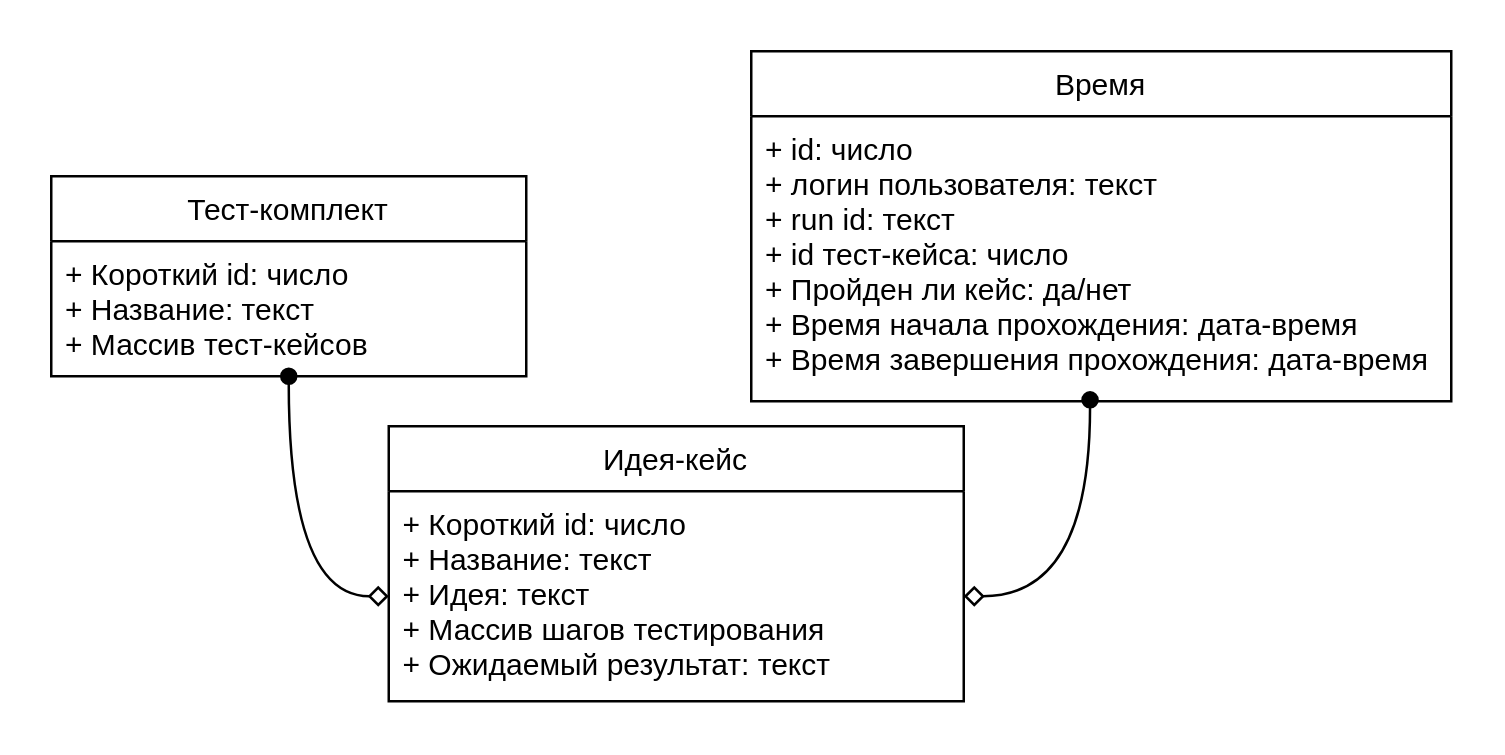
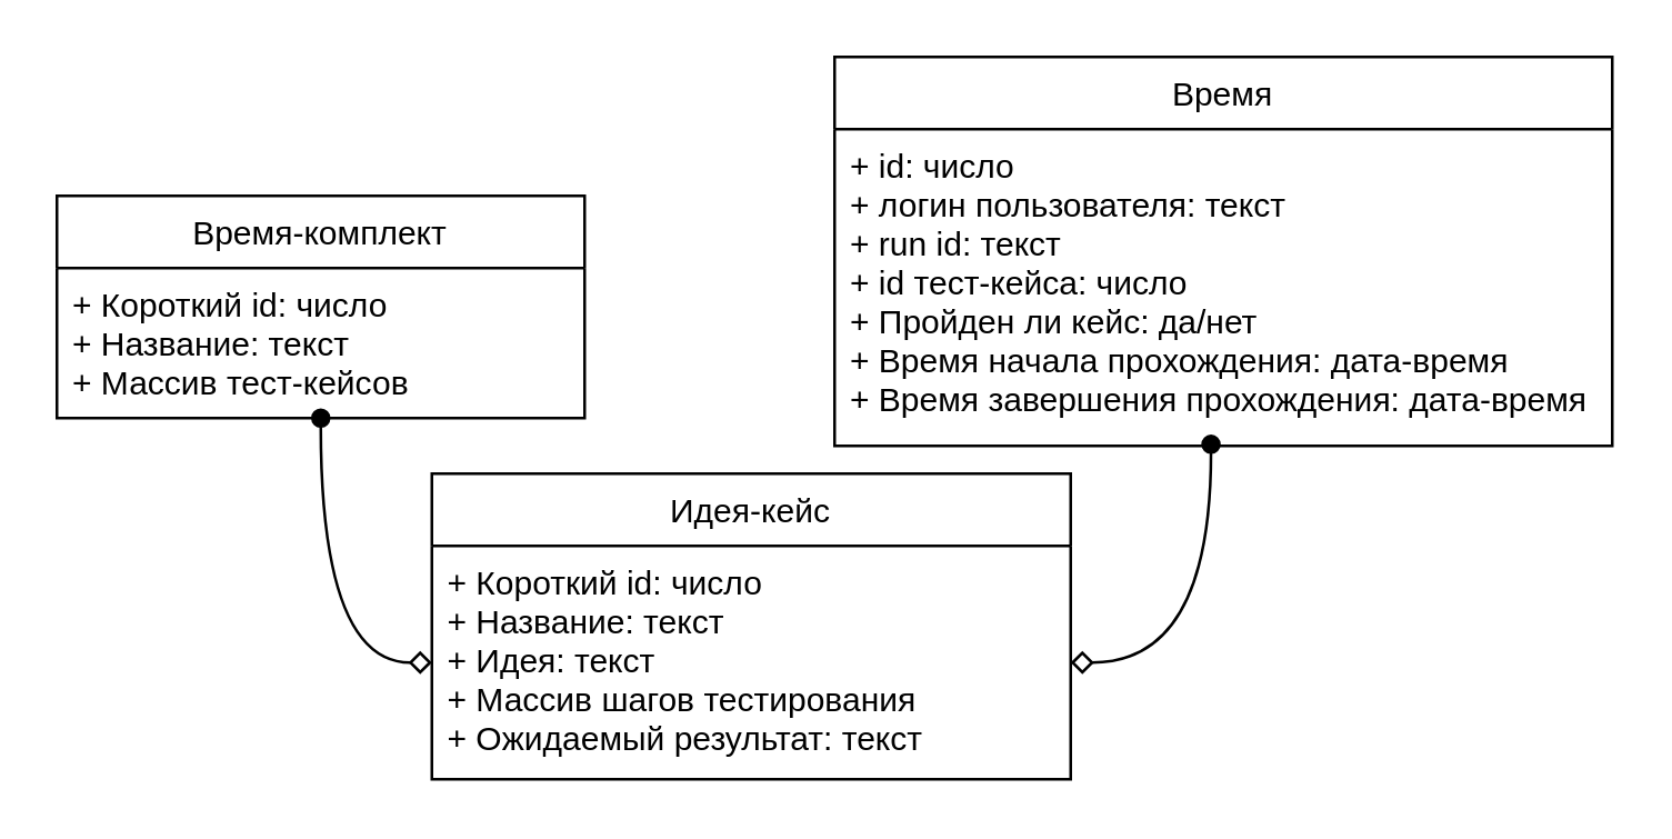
- <mxCell id="5" value="Тест-комплект" style="swimlane;fontStyle=0;childLayout=stackLayout;horizontal=1;startSize=26;fillColor=none;horizontalStack=0;resizeParent=1;resizeParentMax=0;resizeLast=0;collapsible=1;marginBottom=0;" parent="1" vertex="1"><mxGeometry x="20" y="70" width="190" height="80" as="geometry" /></mxCell>
+ <mxCell id="5" value="Время-комплект" style="swimlane;fontStyle=0;childLayout=stackLayout;horizontal=1;startSize=26;fillColor=none;horizontalStack=0;resizeParent=1;resizeParentMax=0;resizeLast=0;collapsible=1;marginBottom=0;" parent="1" vertex="1"><mxGeometry x="20" y="70" width="190" height="80" as="geometry" /></mxCell>
